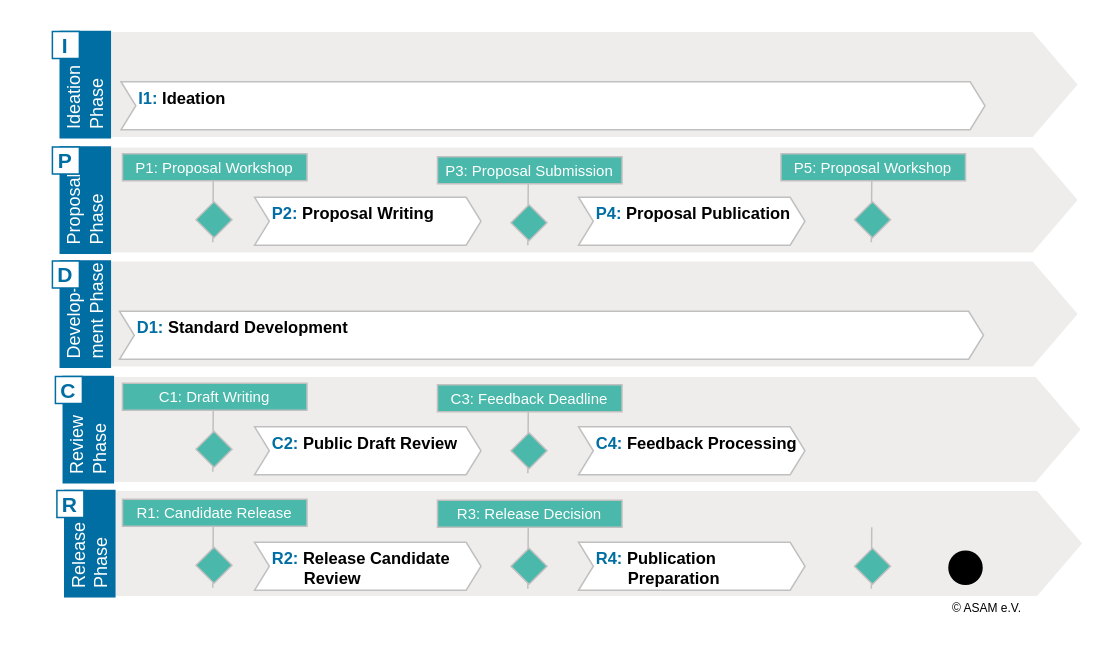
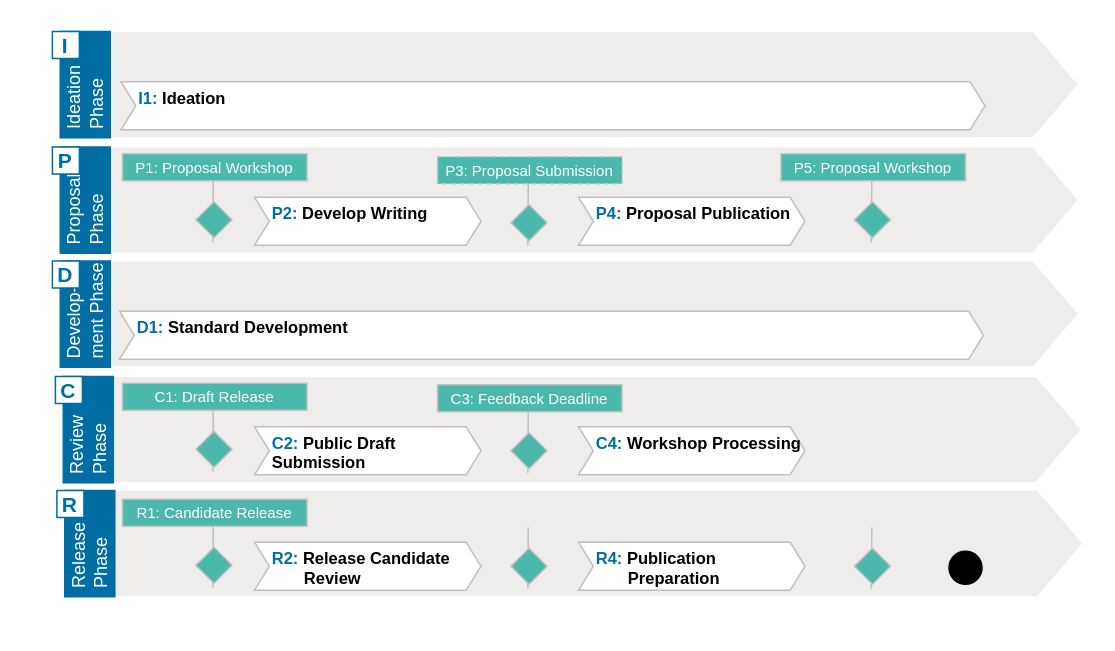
- <mxCell id="18" value="P3: Proposal Submission" style="rounded=0;whiteSpace=wrap;html=1;fontFamily=Helvetica;fontSize=10;fontColor=#FFFFFF;strokeColor=#C0C0C0;fillColor=#4AB9AB;" vertex="1" parent="17"><mxGeometry width="123" height="18" as="geometry" /></mxCell>
+ <mxCell id="18" value="P3: Proposal Submission" style="rounded=0;whiteSpace=wrap;html=1;fontFamily=Helvetica;fontSize=10;fontColor=#FFFFFF;strokeColor=#C0C0C0;fillColor=#4AB9AB;dashed=1;" vertex="1" parent="17"><mxGeometry width="123" height="18" as="geometry" /></mxCell>
- <mxCell id="11" value="&lt;font color=&quot;#006ea2&quot;&gt;P2:&lt;/font&gt; Proposal Writing" style="shape=step;perimeter=stepPerimeter;whiteSpace=wrap;html=1;fixedSize=1;fontSize=11;size=9.889;strokeColor=#C0C0C0;align=left;verticalAlign=top;spacingLeft=12;fontFamily=Helvetica;fontStyle=1;spacing=0;" vertex="1" parent="7"><mxGeometry x="129.995" y="34" width="151" height="32" as="geometry" /></mxCell>
+ <mxCell id="11" value="&lt;font color=&quot;#006ea2&quot;&gt;P2:&lt;/font&gt; Develop Writing" style="shape=step;perimeter=stepPerimeter;whiteSpace=wrap;html=1;fixedSize=1;fontSize=11;size=9.889;strokeColor=#C0C0C0;align=left;verticalAlign=top;spacingLeft=12;fontFamily=Helvetica;fontStyle=1;spacing=0;" vertex="1" parent="7"><mxGeometry x="129.995" y="34" width="151" height="32" as="geometry" /></mxCell>
- <mxCell id="37" value="C1: Draft Writing" style="rounded=0;whiteSpace=wrap;html=1;fontFamily=Helvetica;fontSize=10;fontColor=#FFFFFF;strokeColor=#C0C0C0;fillColor=#4AB9AB;" vertex="1" parent="36"><mxGeometry width="123" height="18" as="geometry" /></mxCell>
+ <mxCell id="37" value="C1: Draft Release" style="rounded=0;whiteSpace=wrap;html=1;fontFamily=Helvetica;fontSize=10;fontColor=#FFFFFF;strokeColor=#C0C0C0;fillColor=#4AB9AB;" vertex="1" parent="36"><mxGeometry width="123" height="18" as="geometry" /></mxCell>
- <mxCell id="34" value="&lt;font color=&quot;#006ea2&quot;&gt;C2:&lt;/font&gt; Public Draft Review" style="shape=step;perimeter=stepPerimeter;whiteSpace=wrap;html=1;fixedSize=1;fontSize=11;size=9.889;strokeColor=#C0C0C0;align=left;verticalAlign=top;spacingLeft=12;fontFamily=Helvetica;fontStyle=1;spacing=0;" vertex="1" parent="30"><mxGeometry x="127.995" y="34" width="151" height="32" as="geometry" /></mxCell>
+ <mxCell id="34" value="&lt;font color=&quot;#006ea2&quot;&gt;C2:&lt;/font&gt; Public Draft Submission" style="shape=step;perimeter=stepPerimeter;whiteSpace=wrap;html=1;fixedSize=1;fontSize=11;size=9.889;strokeColor=#C0C0C0;align=left;verticalAlign=top;spacingLeft=12;fontFamily=Helvetica;fontStyle=1;spacing=0;" vertex="1" parent="30"><mxGeometry x="127.995" y="34" width="151" height="32" as="geometry" /></mxCell>
- <mxCell id="35" value="&lt;font color=&quot;#006ea2&quot;&gt;C4:&lt;/font&gt; Feedback Processing" style="shape=step;perimeter=stepPerimeter;whiteSpace=wrap;html=1;fixedSize=1;fontSize=11;size=9.889;strokeColor=#C0C0C0;align=left;verticalAlign=top;spacingLeft=12;fontFamily=Helvetica;fontStyle=1;spacing=0;" vertex="1" parent="30"><mxGeometry x="343.995" y="34" width="151" height="32" as="geometry" /></mxCell>
+ <mxCell id="35" value="&lt;font color=&quot;#006ea2&quot;&gt;C4:&lt;/font&gt; Workshop Processing" style="shape=step;perimeter=stepPerimeter;whiteSpace=wrap;html=1;fixedSize=1;fontSize=11;size=9.889;strokeColor=#C0C0C0;align=left;verticalAlign=top;spacingLeft=12;fontFamily=Helvetica;fontStyle=1;spacing=0;" vertex="1" parent="30"><mxGeometry x="343.995" y="34" width="151" height="32" as="geometry" /></mxCell>
- <mxCell id="56" value="R3: Release Decision" style="rounded=0;whiteSpace=wrap;html=1;fontFamily=Helvetica;fontSize=10;fontColor=#FFFFFF;strokeColor=#C0C0C0;fillColor=#4AB9AB;" vertex="1" parent="55"><mxGeometry width="123" height="18" as="geometry" /></mxCell>
- <mxCell id="63" value="&lt;span id=&quot;docs-internal-guid-5b5c0e11-7fff-a759-6352-50908160b5f9&quot; style=&quot;font-size: 8px;&quot;&gt;&lt;span style=&quot;font-family: arial; background-color: transparent; vertical-align: baseline; font-size: 8px;&quot;&gt;&lt;font style=&quot;font-size: 8px;&quot;&gt;© ASAM e.V.&lt;/font&gt;&lt;/span&gt;&lt;/span&gt;" style="text;html=1;align=center;verticalAlign=middle;resizable=0;points=[];autosize=1;strokeColor=none;fillColor=none;fontSize=8;fontFamily=Helvetica;fontColor=#000000;" vertex="1" parent="1"><mxGeometry x="629" y="398" width="56" height="14" as="geometry" /></mxCell>
